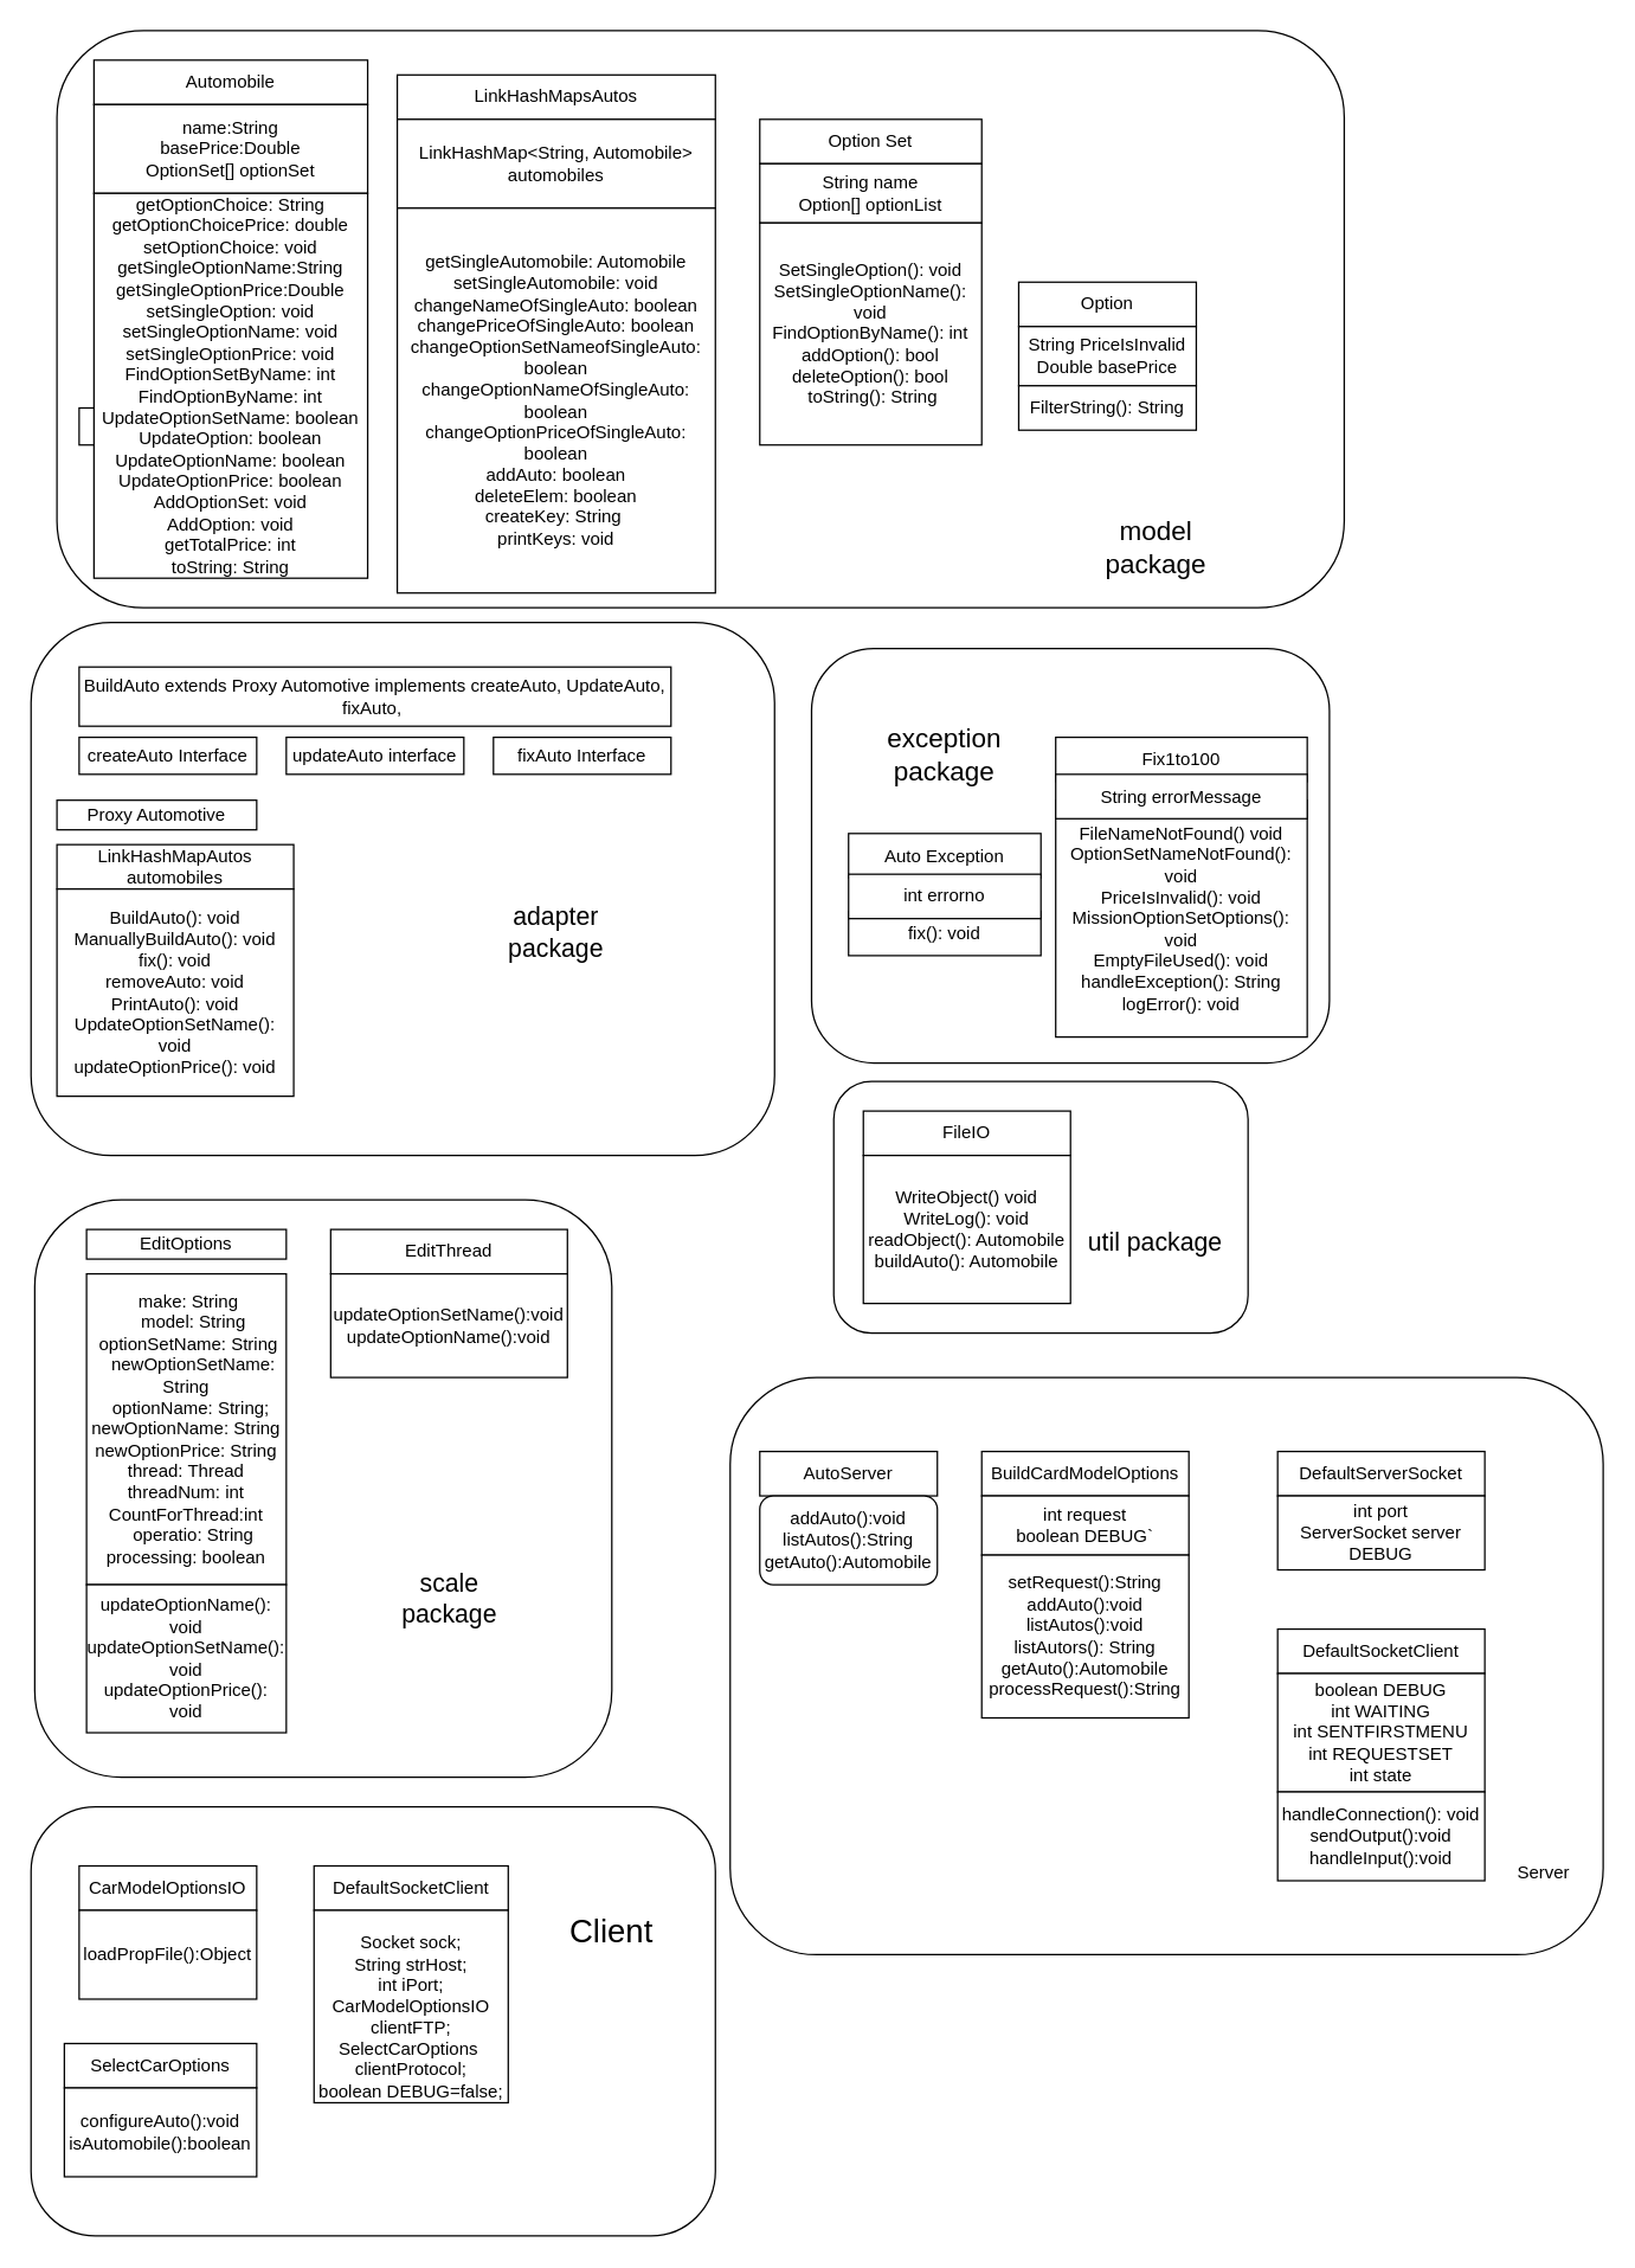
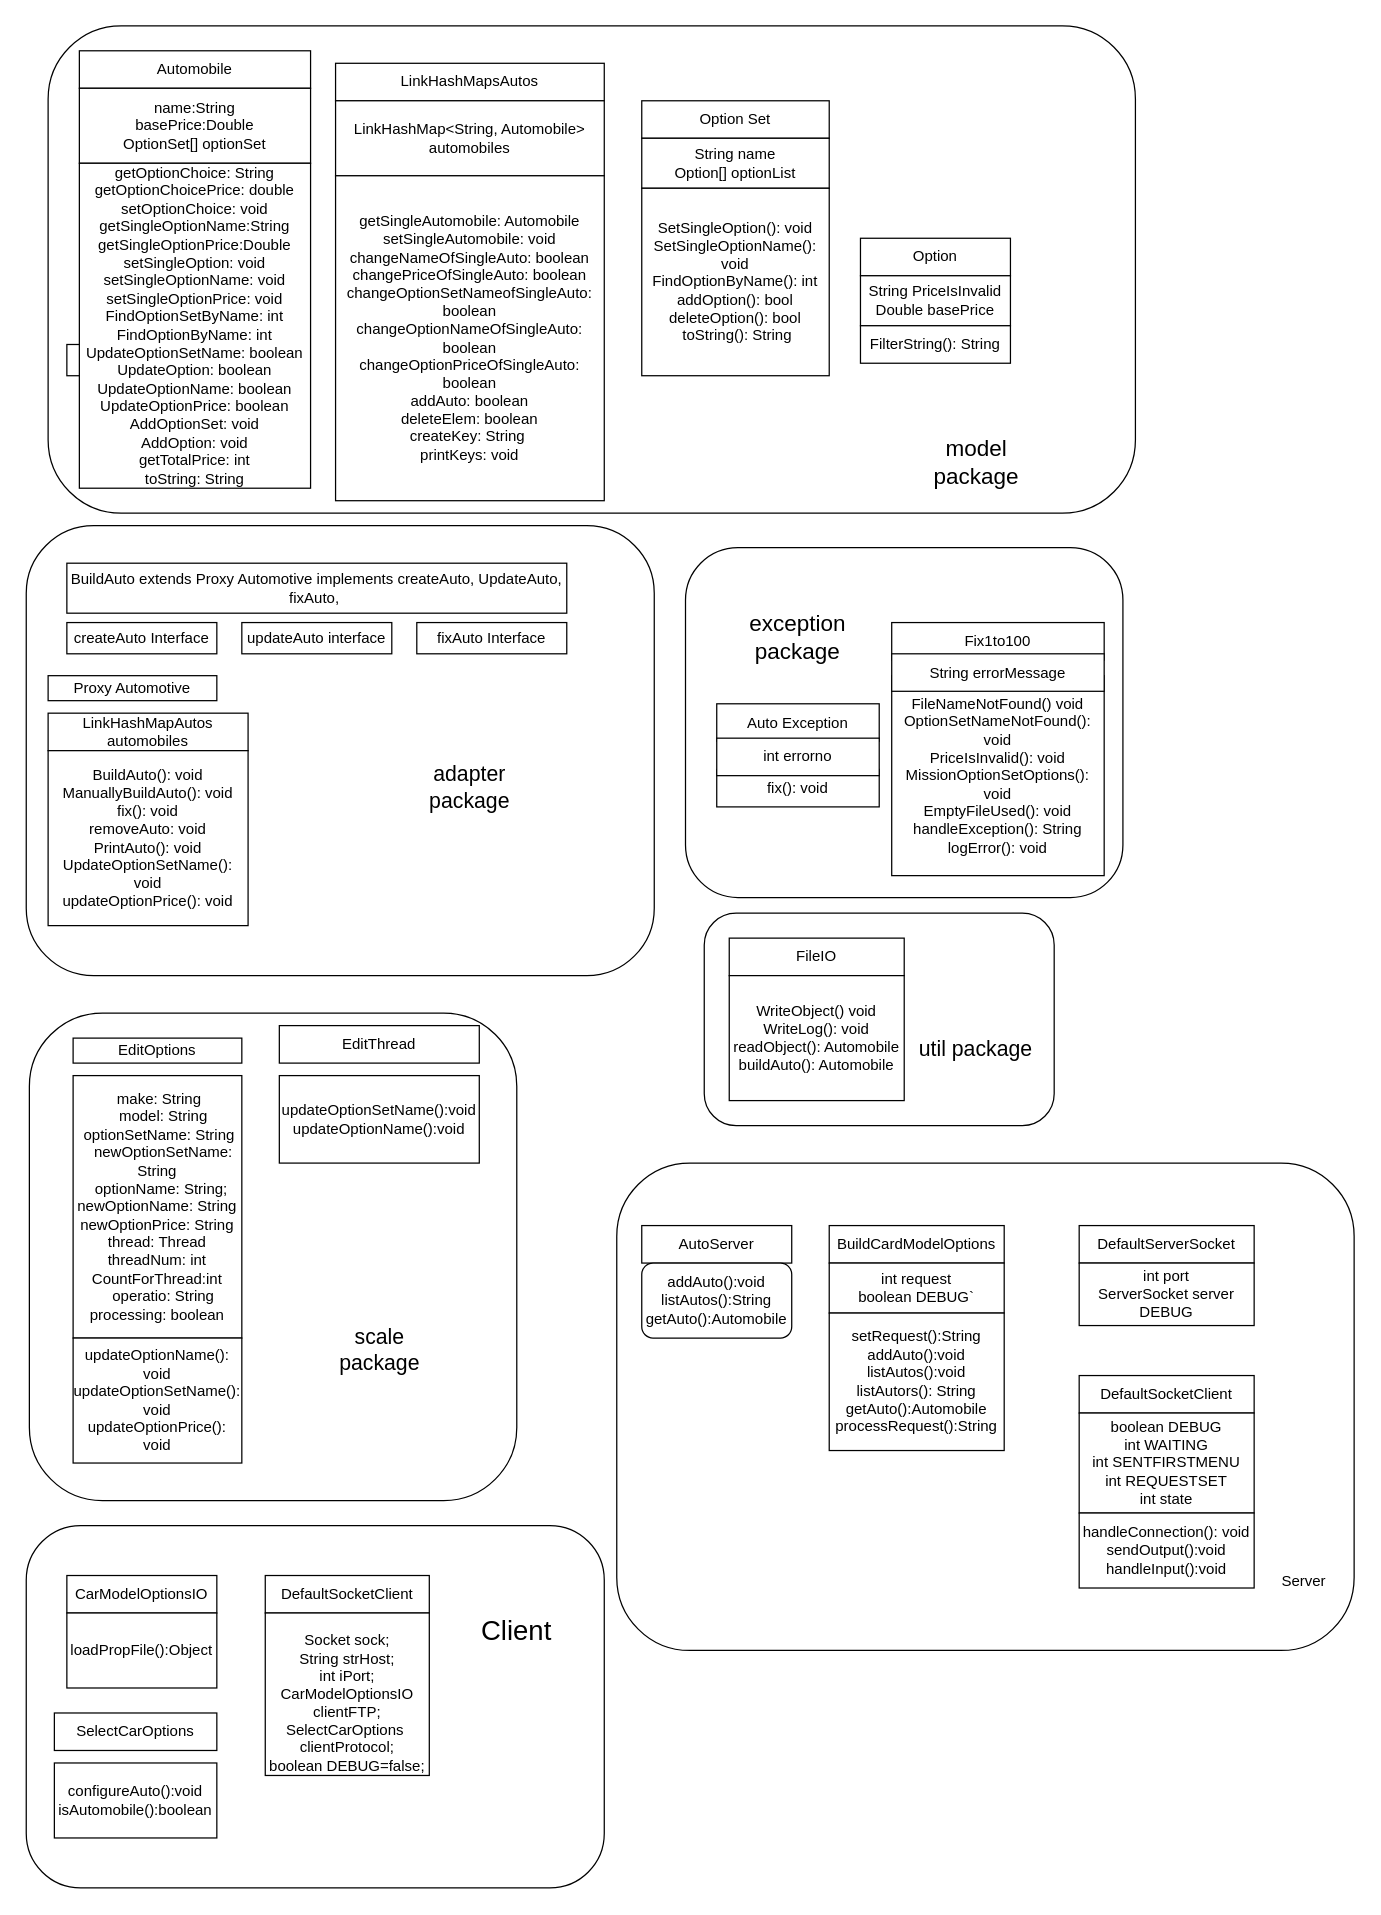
- <mxCell id="41" value="EditThread" style="rounded=0;whiteSpace=wrap;html=1;" parent="1" vertex="1"><mxGeometry x="223" y="830" width="160" height="30" as="geometry" /></mxCell>
+ <mxCell id="41" value="EditThread" style="rounded=0;whiteSpace=wrap;html=1;" parent="1" vertex="1"><mxGeometry x="223" y="820" width="160" height="30" as="geometry" /></mxCell>
- <mxCell id="63" value="SelectCarOptions" style="rounded=0;whiteSpace=wrap;html=1;" vertex="1" parent="1"><mxGeometry x="43" y="1380" width="130" height="30" as="geometry" /></mxCell>
+ <mxCell id="63" value="SelectCarOptions" style="rounded=0;whiteSpace=wrap;html=1;" vertex="1" parent="1"><mxGeometry x="43" y="1370" width="130" height="30" as="geometry" /></mxCell>
